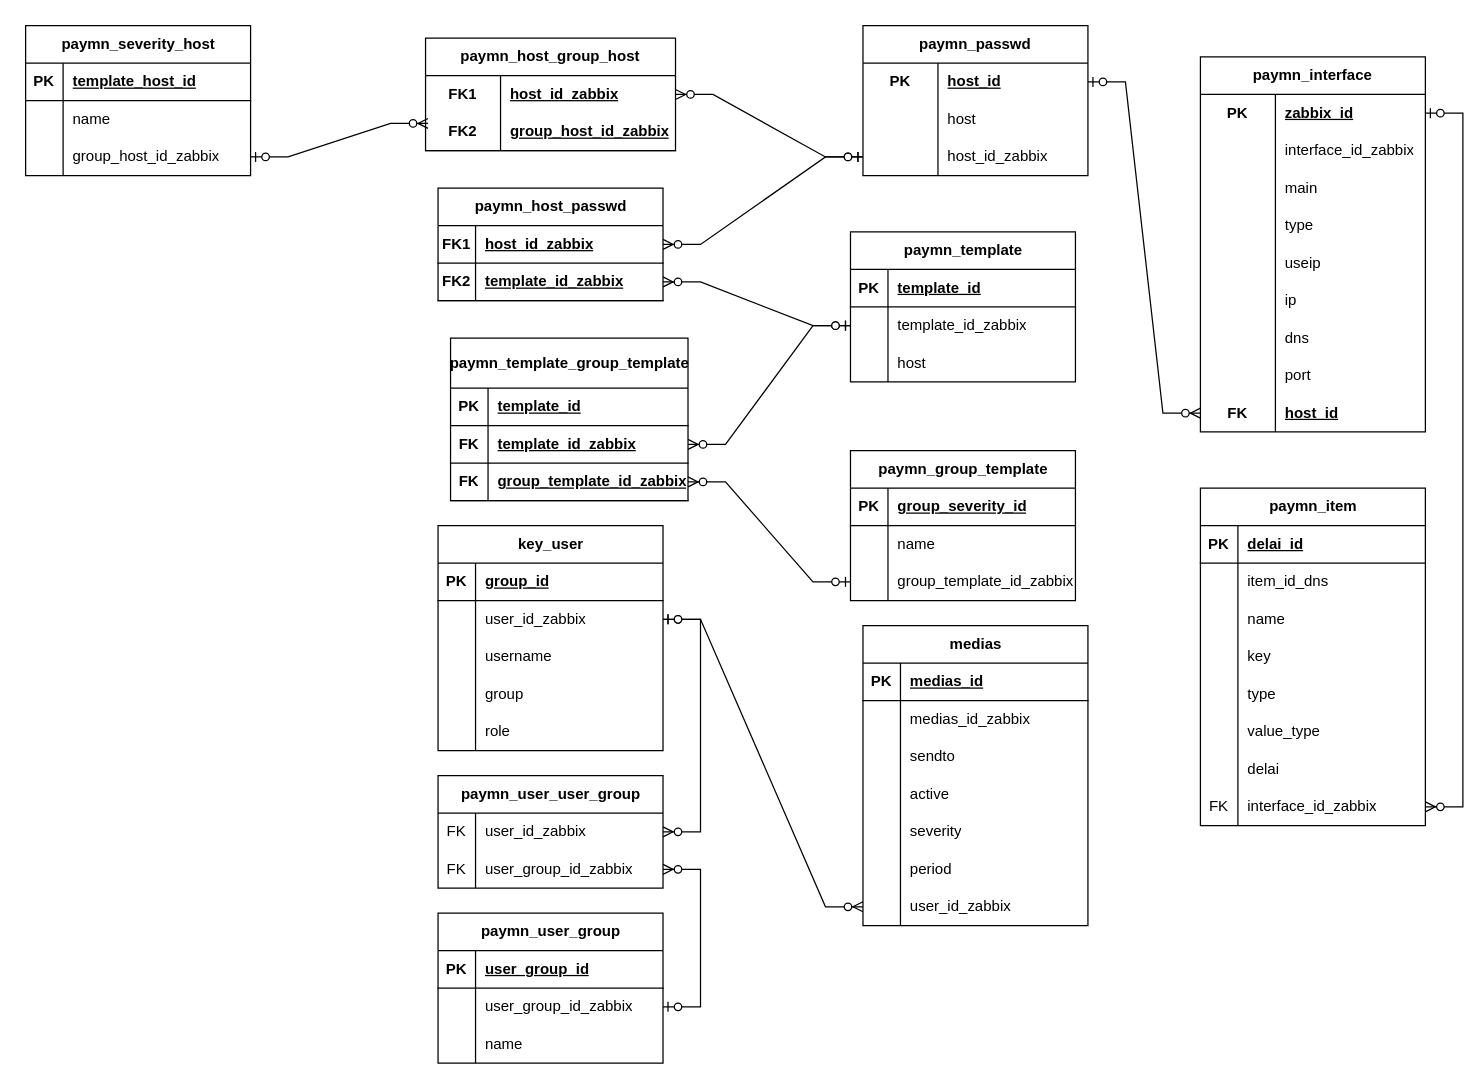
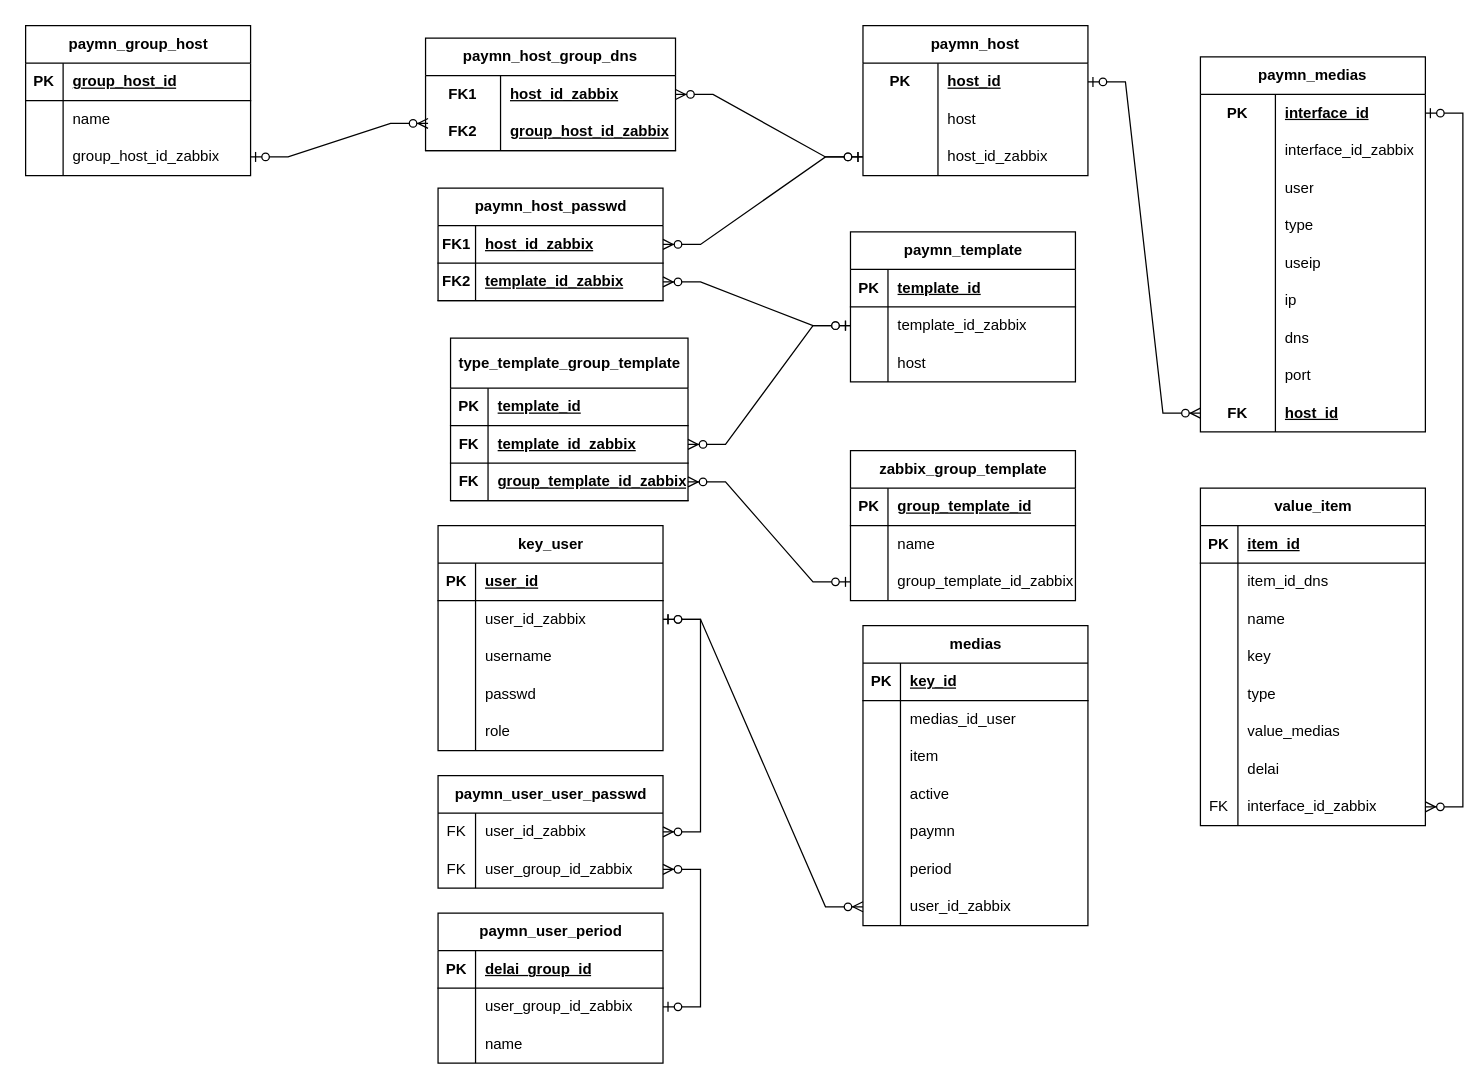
- <mxCell id="12" value="paymn_severity_host" style="shape=table;startSize=30;container=1;collapsible=1;childLayout=tableLayout;fixedRows=1;rowLines=0;fontStyle=1;align=center;resizeLast=1;html=1;" vertex="1" parent="1"><mxGeometry x="20" width="180" height="120" as="geometry" y="20" /></mxCell>
+ <mxCell id="12" value="paymn_group_host" style="shape=table;startSize=30;container=1;collapsible=1;childLayout=tableLayout;fixedRows=1;rowLines=0;fontStyle=1;align=center;resizeLast=1;html=1;" vertex="1" parent="1"><mxGeometry x="20" width="180" height="120" as="geometry" y="20" /></mxCell>
- <mxCell id="2" value="paymn_passwd" style="shape=table;startSize=30;container=1;collapsible=1;childLayout=tableLayout;fixedRows=1;rowLines=0;fontStyle=1;align=center;resizeLast=1;html=1;whiteSpace=wrap;" vertex="1" parent="1"><mxGeometry x="690" width="180" height="120" as="geometry" y="20" /></mxCell>
+ <mxCell id="2" value="paymn_host" style="shape=table;startSize=30;container=1;collapsible=1;childLayout=tableLayout;fixedRows=1;rowLines=0;fontStyle=1;align=center;resizeLast=1;html=1;whiteSpace=wrap;" vertex="1" parent="1"><mxGeometry x="690" width="180" height="120" as="geometry" y="20" /></mxCell>
- <mxCell id="22" value="paymn_host_group_host" style="shape=table;startSize=30;container=1;collapsible=1;childLayout=tableLayout;fixedRows=1;rowLines=0;fontStyle=1;align=center;resizeLast=1;html=1;whiteSpace=wrap;" vertex="1" parent="1"><mxGeometry x="340" y="30" width="200" height="90" as="geometry" /></mxCell>
+ <mxCell id="22" value="paymn_host_group_dns" style="shape=table;startSize=30;container=1;collapsible=1;childLayout=tableLayout;fixedRows=1;rowLines=0;fontStyle=1;align=center;resizeLast=1;html=1;whiteSpace=wrap;" vertex="1" parent="1"><mxGeometry x="340" y="30" width="200" height="90" as="geometry" /></mxCell>
- <mxCell id="72" value="paymn_interface" style="shape=table;startSize=30;container=1;collapsible=1;childLayout=tableLayout;fixedRows=1;rowLines=0;fontStyle=1;align=center;resizeLast=1;html=1;whiteSpace=wrap;" vertex="1" parent="1"><mxGeometry x="960" y="45" width="180" height="300" as="geometry" /></mxCell>
+ <mxCell id="72" value="paymn_medias" style="shape=table;startSize=30;container=1;collapsible=1;childLayout=tableLayout;fixedRows=1;rowLines=0;fontStyle=1;align=center;resizeLast=1;html=1;whiteSpace=wrap;" vertex="1" parent="1"><mxGeometry x="960" y="45" width="180" height="300" as="geometry" /></mxCell>
- <mxCell id="15" value="template_host_id" style="shape=partialRectangle;connectable=0;fillColor=none;top=0;left=0;bottom=0;right=0;align=left;spacingLeft=6;fontStyle=5;overflow=hidden;whiteSpace=wrap;html=1;" vertex="1" parent="13"><mxGeometry x="30" width="150" height="30" as="geometry"><mxRectangle width="150" height="30" as="alternateBounds" /></mxGeometry></mxCell>
+ <mxCell id="15" value="group_host_id" style="shape=partialRectangle;connectable=0;fillColor=none;top=0;left=0;bottom=0;right=0;align=left;spacingLeft=6;fontStyle=5;overflow=hidden;whiteSpace=wrap;html=1;" vertex="1" parent="13"><mxGeometry x="30" width="150" height="30" as="geometry"><mxRectangle width="150" height="30" as="alternateBounds" /></mxGeometry></mxCell>
- <mxCell id="75" value="zabbix_id" style="shape=partialRectangle;connectable=0;fillColor=none;top=0;left=0;bottom=0;right=0;align=left;spacingLeft=6;fontStyle=5;overflow=hidden;html=1;whiteSpace=wrap;" vertex="1" parent="73"><mxGeometry x="60" width="120" height="30" as="geometry"><mxRectangle width="120" height="30" as="alternateBounds" /></mxGeometry></mxCell>
+ <mxCell id="75" value="interface_id" style="shape=partialRectangle;connectable=0;fillColor=none;top=0;left=0;bottom=0;right=0;align=left;spacingLeft=6;fontStyle=5;overflow=hidden;html=1;whiteSpace=wrap;" vertex="1" parent="73"><mxGeometry x="60" width="120" height="30" as="geometry"><mxRectangle width="120" height="30" as="alternateBounds" /></mxGeometry></mxCell>
- <mxCell id="81" value="main" style="shape=partialRectangle;connectable=0;fillColor=none;top=0;left=0;bottom=0;right=0;align=left;spacingLeft=6;overflow=hidden;html=1;whiteSpace=wrap;" vertex="1" parent="79"><mxGeometry x="60" width="120" height="30" as="geometry"><mxRectangle width="120" height="30" as="alternateBounds" /></mxGeometry></mxCell>
+ <mxCell id="81" value="user" style="shape=partialRectangle;connectable=0;fillColor=none;top=0;left=0;bottom=0;right=0;align=left;spacingLeft=6;overflow=hidden;html=1;whiteSpace=wrap;" vertex="1" parent="79"><mxGeometry x="60" width="120" height="30" as="geometry"><mxRectangle width="120" height="30" as="alternateBounds" /></mxGeometry></mxCell>
- <mxCell id="50" value="paymn_template_group_template" style="shape=table;startSize=40;container=1;collapsible=1;childLayout=tableLayout;fixedRows=1;rowLines=0;fontStyle=1;align=center;resizeLast=1;html=1;" vertex="1" parent="1"><mxGeometry x="360" y="270" width="190" height="130" as="geometry" /></mxCell>
+ <mxCell id="50" value="type_template_group_template" style="shape=table;startSize=40;container=1;collapsible=1;childLayout=tableLayout;fixedRows=1;rowLines=0;fontStyle=1;align=center;resizeLast=1;html=1;" vertex="1" parent="1"><mxGeometry x="360" y="270" width="190" height="130" as="geometry" /></mxCell>
- <mxCell id="60" value="paymn_group_template" style="shape=table;startSize=30;container=1;collapsible=1;childLayout=tableLayout;fixedRows=1;rowLines=0;fontStyle=1;align=center;resizeLast=1;html=1;" vertex="1" parent="1"><mxGeometry x="680" y="360" width="180" height="120" as="geometry" /></mxCell>
+ <mxCell id="60" value="zabbix_group_template" style="shape=table;startSize=30;container=1;collapsible=1;childLayout=tableLayout;fixedRows=1;rowLines=0;fontStyle=1;align=center;resizeLast=1;html=1;" vertex="1" parent="1"><mxGeometry x="680" y="360" width="180" height="120" as="geometry" /></mxCell>
- <mxCell id="63" value="group_severity_id" style="shape=partialRectangle;connectable=0;fillColor=none;top=0;left=0;bottom=0;right=0;align=left;spacingLeft=6;fontStyle=5;overflow=hidden;whiteSpace=wrap;html=1;" vertex="1" parent="61"><mxGeometry x="30" width="150" height="30" as="geometry"><mxRectangle width="150" height="30" as="alternateBounds" /></mxGeometry></mxCell>
+ <mxCell id="63" value="group_template_id" style="shape=partialRectangle;connectable=0;fillColor=none;top=0;left=0;bottom=0;right=0;align=left;spacingLeft=6;fontStyle=5;overflow=hidden;whiteSpace=wrap;html=1;" vertex="1" parent="61"><mxGeometry x="30" width="150" height="30" as="geometry"><mxRectangle width="150" height="30" as="alternateBounds" /></mxGeometry></mxCell>
- <mxCell id="101" value="paymn_item" style="shape=table;startSize=30;container=1;collapsible=1;childLayout=tableLayout;fixedRows=1;rowLines=0;fontStyle=1;align=center;resizeLast=1;html=1;" vertex="1" parent="1"><mxGeometry x="960" y="390" width="180" height="270" as="geometry" /></mxCell>
+ <mxCell id="101" value="value_item" style="shape=table;startSize=30;container=1;collapsible=1;childLayout=tableLayout;fixedRows=1;rowLines=0;fontStyle=1;align=center;resizeLast=1;html=1;" vertex="1" parent="1"><mxGeometry x="960" y="390" width="180" height="270" as="geometry" /></mxCell>
- <mxCell id="104" value="delai_id" style="shape=partialRectangle;connectable=0;fillColor=none;top=0;left=0;bottom=0;right=0;align=left;spacingLeft=6;fontStyle=5;overflow=hidden;whiteSpace=wrap;html=1;" vertex="1" parent="102"><mxGeometry x="30" width="150" height="30" as="geometry"><mxRectangle width="150" height="30" as="alternateBounds" /></mxGeometry></mxCell>
+ <mxCell id="104" value="item_id" style="shape=partialRectangle;connectable=0;fillColor=none;top=0;left=0;bottom=0;right=0;align=left;spacingLeft=6;fontStyle=5;overflow=hidden;whiteSpace=wrap;html=1;" vertex="1" parent="102"><mxGeometry x="30" width="150" height="30" as="geometry"><mxRectangle width="150" height="30" as="alternateBounds" /></mxGeometry></mxCell>
- <mxCell id="130" value="group_id" style="shape=partialRectangle;connectable=0;fillColor=none;top=0;left=0;bottom=0;right=0;align=left;spacingLeft=6;fontStyle=5;overflow=hidden;whiteSpace=wrap;html=1;" vertex="1" parent="128"><mxGeometry x="30" width="150" height="30" as="geometry"><mxRectangle width="150" height="30" as="alternateBounds" /></mxGeometry></mxCell>
+ <mxCell id="130" value="user_id" style="shape=partialRectangle;connectable=0;fillColor=none;top=0;left=0;bottom=0;right=0;align=left;spacingLeft=6;fontStyle=5;overflow=hidden;whiteSpace=wrap;html=1;" vertex="1" parent="128"><mxGeometry x="30" width="150" height="30" as="geometry"><mxRectangle width="150" height="30" as="alternateBounds" /></mxGeometry></mxCell>
- <mxCell id="165" value="medias_id" style="shape=partialRectangle;connectable=0;fillColor=none;top=0;left=0;bottom=0;right=0;align=left;spacingLeft=6;fontStyle=5;overflow=hidden;whiteSpace=wrap;html=1;" vertex="1" parent="163"><mxGeometry x="30" width="150" height="30" as="geometry"><mxRectangle width="150" height="30" as="alternateBounds" /></mxGeometry></mxCell>
+ <mxCell id="165" value="key_id" style="shape=partialRectangle;connectable=0;fillColor=none;top=0;left=0;bottom=0;right=0;align=left;spacingLeft=6;fontStyle=5;overflow=hidden;whiteSpace=wrap;html=1;" vertex="1" parent="163"><mxGeometry x="30" width="150" height="30" as="geometry"><mxRectangle width="150" height="30" as="alternateBounds" /></mxGeometry></mxCell>
- <mxCell id="139" value="group" style="shape=partialRectangle;connectable=0;fillColor=none;top=0;left=0;bottom=0;right=0;align=left;spacingLeft=6;overflow=hidden;whiteSpace=wrap;html=1;" vertex="1" parent="137"><mxGeometry x="30" width="150" height="30" as="geometry"><mxRectangle width="150" height="30" as="alternateBounds" /></mxGeometry></mxCell>
+ <mxCell id="139" value="passwd" style="shape=partialRectangle;connectable=0;fillColor=none;top=0;left=0;bottom=0;right=0;align=left;spacingLeft=6;overflow=hidden;whiteSpace=wrap;html=1;" vertex="1" parent="137"><mxGeometry x="30" width="150" height="30" as="geometry"><mxRectangle width="150" height="30" as="alternateBounds" /></mxGeometry></mxCell>
- <mxCell id="168" value="medias_id_zabbix" style="shape=partialRectangle;connectable=0;fillColor=none;top=0;left=0;bottom=0;right=0;align=left;spacingLeft=6;overflow=hidden;whiteSpace=wrap;html=1;" vertex="1" parent="166"><mxGeometry x="30" width="150" height="30" as="geometry"><mxRectangle width="150" height="30" as="alternateBounds" /></mxGeometry></mxCell>
+ <mxCell id="168" value="medias_id_user" style="shape=partialRectangle;connectable=0;fillColor=none;top=0;left=0;bottom=0;right=0;align=left;spacingLeft=6;overflow=hidden;whiteSpace=wrap;html=1;" vertex="1" parent="166"><mxGeometry x="30" width="150" height="30" as="geometry"><mxRectangle width="150" height="30" as="alternateBounds" /></mxGeometry></mxCell>
- <mxCell id="119" value="value_type" style="shape=partialRectangle;connectable=0;fillColor=none;top=0;left=0;bottom=0;right=0;align=left;spacingLeft=6;overflow=hidden;whiteSpace=wrap;html=1;" vertex="1" parent="117"><mxGeometry x="30" width="150" height="30" as="geometry"><mxRectangle width="150" height="30" as="alternateBounds" /></mxGeometry></mxCell>
+ <mxCell id="119" value="value_medias" style="shape=partialRectangle;connectable=0;fillColor=none;top=0;left=0;bottom=0;right=0;align=left;spacingLeft=6;overflow=hidden;whiteSpace=wrap;html=1;" vertex="1" parent="117"><mxGeometry x="30" width="150" height="30" as="geometry"><mxRectangle width="150" height="30" as="alternateBounds" /></mxGeometry></mxCell>
- <mxCell id="171" value="sendto" style="shape=partialRectangle;connectable=0;fillColor=none;top=0;left=0;bottom=0;right=0;align=left;spacingLeft=6;overflow=hidden;whiteSpace=wrap;html=1;" vertex="1" parent="169"><mxGeometry x="30" width="150" height="30" as="geometry"><mxRectangle width="150" height="30" as="alternateBounds" /></mxGeometry></mxCell>
+ <mxCell id="171" value="item" style="shape=partialRectangle;connectable=0;fillColor=none;top=0;left=0;bottom=0;right=0;align=left;spacingLeft=6;overflow=hidden;whiteSpace=wrap;html=1;" vertex="1" parent="169"><mxGeometry x="30" width="150" height="30" as="geometry"><mxRectangle width="150" height="30" as="alternateBounds" /></mxGeometry></mxCell>
- <mxCell id="143" value="paymn_user_user_group" style="shape=table;startSize=30;container=1;collapsible=1;childLayout=tableLayout;fixedRows=1;rowLines=0;fontStyle=1;align=center;resizeLast=1;html=1;" vertex="1" parent="1"><mxGeometry x="350" y="620" width="180" height="90" as="geometry" /></mxCell>
+ <mxCell id="143" value="paymn_user_user_passwd" style="shape=table;startSize=30;container=1;collapsible=1;childLayout=tableLayout;fixedRows=1;rowLines=0;fontStyle=1;align=center;resizeLast=1;html=1;" vertex="1" parent="1"><mxGeometry x="350" y="620" width="180" height="90" as="geometry" /></mxCell>
- <mxCell id="177" value="severity" style="shape=partialRectangle;connectable=0;fillColor=none;top=0;left=0;bottom=0;right=0;align=left;spacingLeft=6;overflow=hidden;whiteSpace=wrap;html=1;" vertex="1" parent="175"><mxGeometry x="30" width="150" height="30" as="geometry"><mxRectangle width="150" height="30" as="alternateBounds" /></mxGeometry></mxCell>
+ <mxCell id="177" value="paymn" style="shape=partialRectangle;connectable=0;fillColor=none;top=0;left=0;bottom=0;right=0;align=left;spacingLeft=6;overflow=hidden;whiteSpace=wrap;html=1;" vertex="1" parent="175"><mxGeometry x="30" width="150" height="30" as="geometry"><mxRectangle width="150" height="30" as="alternateBounds" /></mxGeometry></mxCell>
- <mxCell id="150" value="paymn_user_group" style="shape=table;startSize=30;container=1;collapsible=1;childLayout=tableLayout;fixedRows=1;rowLines=0;fontStyle=1;align=center;resizeLast=1;html=1;" vertex="1" parent="1"><mxGeometry x="350" y="730" width="180" height="120" as="geometry" /></mxCell>
+ <mxCell id="150" value="paymn_user_period" style="shape=table;startSize=30;container=1;collapsible=1;childLayout=tableLayout;fixedRows=1;rowLines=0;fontStyle=1;align=center;resizeLast=1;html=1;" vertex="1" parent="1"><mxGeometry x="350" y="730" width="180" height="120" as="geometry" /></mxCell>
- <mxCell id="153" value="user_group_id" style="shape=partialRectangle;connectable=0;fillColor=none;top=0;left=0;bottom=0;right=0;align=left;spacingLeft=6;fontStyle=5;overflow=hidden;whiteSpace=wrap;html=1;" vertex="1" parent="151"><mxGeometry x="30" width="150" height="30" as="geometry"><mxRectangle width="150" height="30" as="alternateBounds" /></mxGeometry></mxCell>
+ <mxCell id="153" value="delai_group_id" style="shape=partialRectangle;connectable=0;fillColor=none;top=0;left=0;bottom=0;right=0;align=left;spacingLeft=6;fontStyle=5;overflow=hidden;whiteSpace=wrap;html=1;" vertex="1" parent="151"><mxGeometry x="30" width="150" height="30" as="geometry"><mxRectangle width="150" height="30" as="alternateBounds" /></mxGeometry></mxCell>
